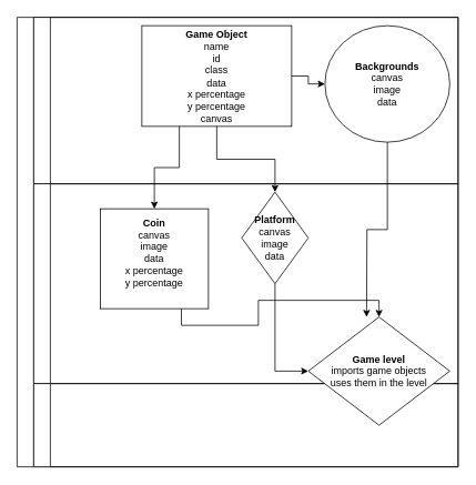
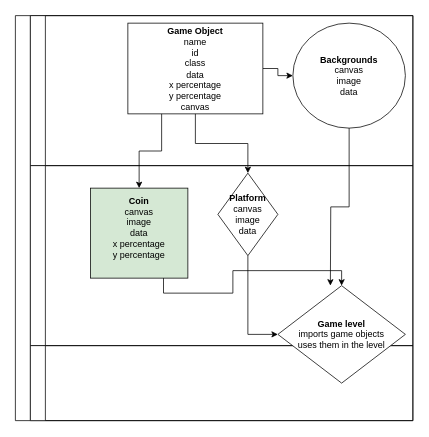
- <mxCell id="8" value="&lt;b&gt;Coin&lt;/b&gt;&lt;div&gt;canvas&lt;/div&gt;&lt;div&gt;image&lt;/div&gt;&lt;div&gt;data&lt;/div&gt;&lt;div&gt;x percentage&lt;/div&gt;&lt;div&gt;y percentage&lt;/div&gt;&lt;div&gt;&lt;br&gt;&lt;/div&gt;" style="rounded=0;whiteSpace=wrap;html=1;fontFamily=Helvetica;fontSize=12;fontColor=#000000;align=center;" parent="7" vertex="1"><mxGeometry x="80" y="30" width="130" height="120" as="geometry" /></mxCell>
+ <mxCell id="8" value="&lt;b&gt;Coin&lt;/b&gt;&lt;div&gt;canvas&lt;/div&gt;&lt;div&gt;image&lt;/div&gt;&lt;div&gt;data&lt;/div&gt;&lt;div&gt;x percentage&lt;/div&gt;&lt;div&gt;y percentage&lt;/div&gt;&lt;div&gt;&lt;br&gt;&lt;/div&gt;" style="rounded=0;whiteSpace=wrap;html=1;fontFamily=Helvetica;fontSize=12;fontColor=#000000;align=center;fillColor=#d5e8d4;" parent="7" vertex="1"><mxGeometry x="80" y="30" width="130" height="120" as="geometry" /></mxCell>
